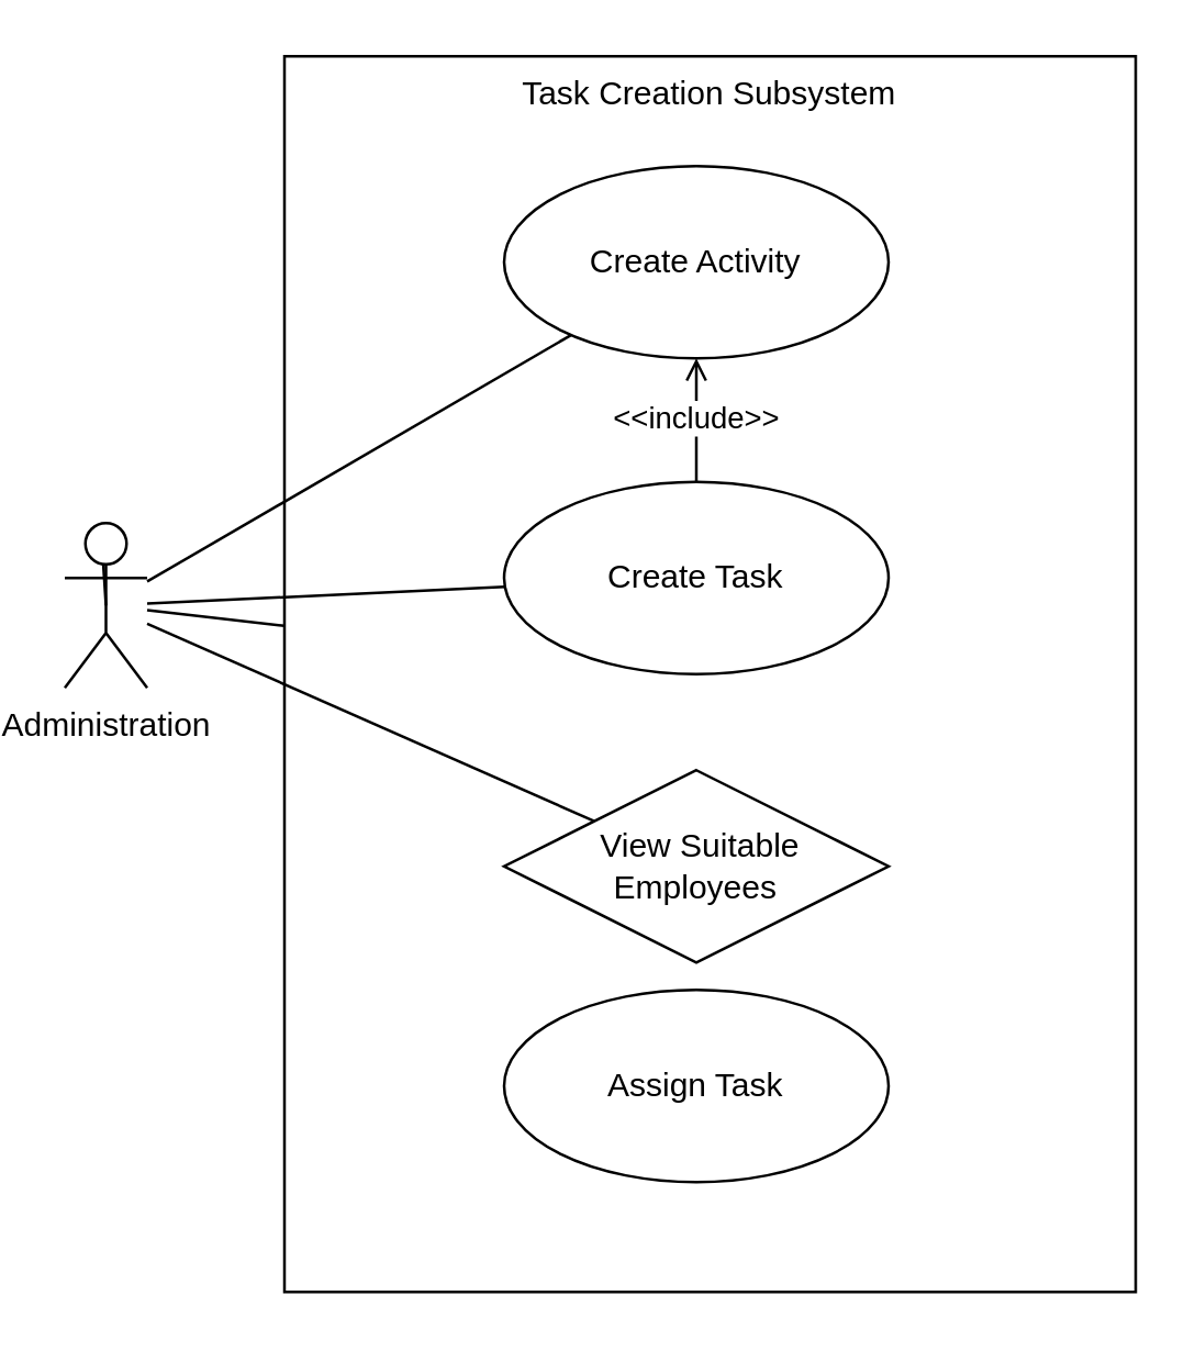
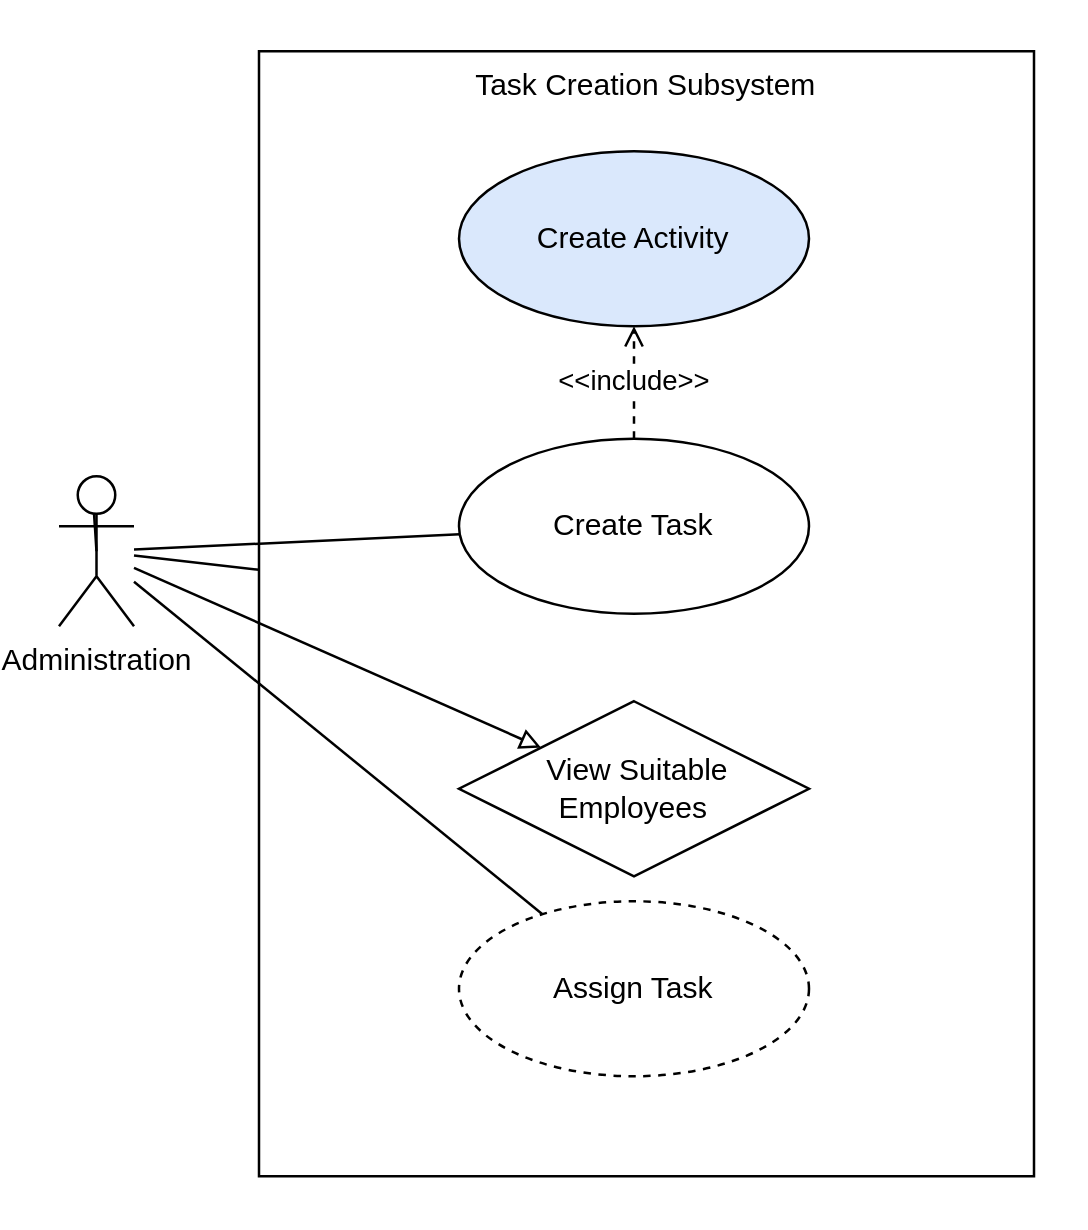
- <mxCell id="13" value="Create Activity" style="ellipse;whiteSpace=wrap;html=1;" parent="1" vertex="1"><mxGeometry x="180" y="60" width="140" height="70" as="geometry" /></mxCell>
+ <mxCell id="13" value="Create Activity" style="ellipse;whiteSpace=wrap;html=1;fillColor=#dae8fc;" parent="1" vertex="1"><mxGeometry x="180" y="60" width="140" height="70" as="geometry" /></mxCell>
- <mxCell id="3" value="&amp;lt;&amp;lt;include&amp;gt;&amp;gt;" style="edgeStyle=orthogonalEdgeStyle;rounded=0;orthogonalLoop=1;jettySize=auto;html=1;endArrow=open;endFill=0;dashed=0;" parent="1" source="4" target="13" edge="1"><mxGeometry relative="1" as="geometry" /></mxCell>
+ <mxCell id="3" value="&amp;lt;&amp;lt;include&amp;gt;&amp;gt;" style="edgeStyle=orthogonalEdgeStyle;rounded=0;orthogonalLoop=1;jettySize=auto;html=1;endArrow=open;endFill=0;dashed=1;" parent="1" source="4" target="13" edge="1"><mxGeometry relative="1" as="geometry" /></mxCell>
- <mxCell id="8" style="edgeStyle=none;rounded=0;orthogonalLoop=1;jettySize=auto;html=1;endArrow=none;endFill=0;" parent="1" source="11" target="13" edge="1"><mxGeometry relative="1" as="geometry" /></mxCell>
+ <mxCell id="8" style="edgeStyle=none;rounded=0;orthogonalLoop=1;jettySize=auto;html=1;endArrow=none;endFill=0;" parent="1" source="11" target="6" edge="1"><mxGeometry relative="1" as="geometry" /></mxCell>
- <mxCell id="9" style="rounded=0;orthogonalLoop=1;jettySize=auto;html=1;endArrow=none;endFill=0;" parent="1" source="11" target="5" edge="1"><mxGeometry relative="1" as="geometry" /></mxCell>
+ <mxCell id="9" style="rounded=0;orthogonalLoop=1;jettySize=auto;html=1;endArrow=block;endFill=0;" parent="1" source="11" target="5" edge="1"><mxGeometry relative="1" as="geometry" /></mxCell>
- <mxCell id="6" value="Assign Task" style="ellipse;whiteSpace=wrap;html=1;" parent="1" vertex="1"><mxGeometry x="180" y="360" width="140" height="70" as="geometry" /></mxCell>
+ <mxCell id="6" value="Assign Task" style="ellipse;whiteSpace=wrap;html=1;dashed=1;" parent="1" vertex="1"><mxGeometry x="180" y="360" width="140" height="70" as="geometry" /></mxCell>
